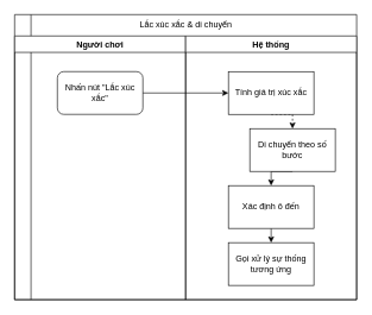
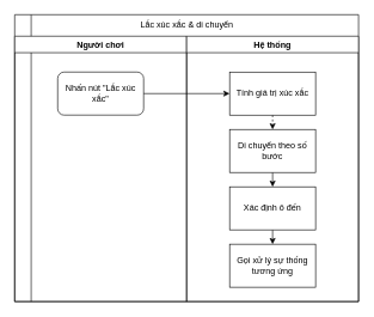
- <mxCell id="9" value="Di chuyển theo số bước" style="rounded=0;whiteSpace=wrap;html=1;" vertex="1" parent="5"><mxGeometry x="90" y="130" width="120" height="60" as="geometry" /></mxCell>
+ <mxCell id="9" value="Di chuyển theo số bước" style="rounded=0;whiteSpace=wrap;html=1;" vertex="1" parent="5"><mxGeometry x="60" y="130" width="120" height="60" as="geometry" /></mxCell>
